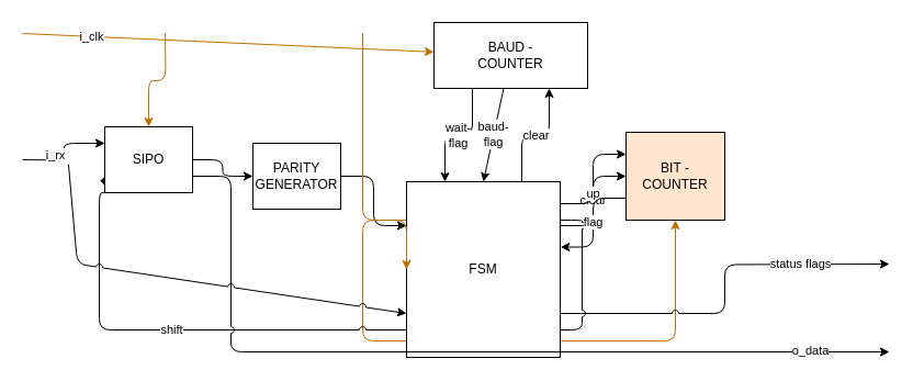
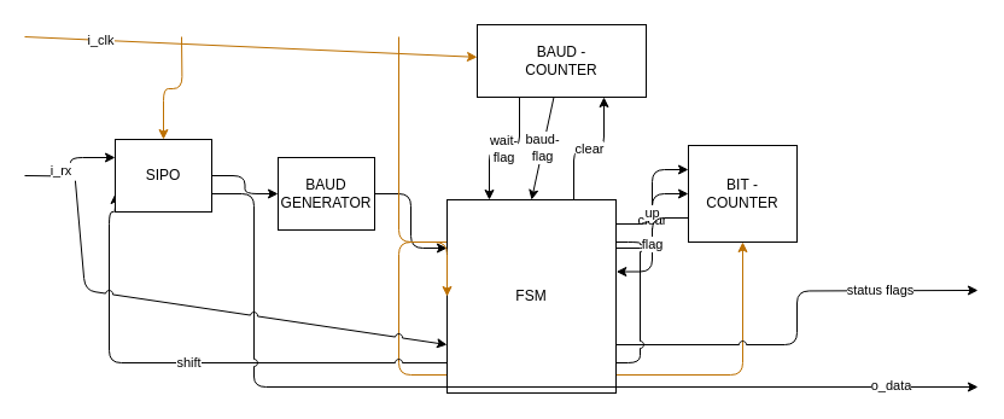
- <mxCell id="10" value="PARITY&lt;br&gt;GENERATOR" style="rounded=0;whiteSpace=wrap;html=1;" parent="1" vertex="1"><mxGeometry x="230" y="130" width="80" height="60" as="geometry" /></mxCell>
+ <mxCell id="10" value="BAUD&lt;br&gt;GENERATOR" style="rounded=0;whiteSpace=wrap;html=1;" parent="1" vertex="1"><mxGeometry x="230" y="130" width="80" height="60" as="geometry" /></mxCell>
- <mxCell id="27" value="BIT -&lt;br&gt;COUNTER" style="rounded=0;whiteSpace=wrap;html=1;fillColor=#ffe6cc;" parent="1" vertex="1"><mxGeometry x="570" y="120" width="90" height="80" as="geometry" /></mxCell>
+ <mxCell id="27" value="BIT -&lt;br&gt;COUNTER" style="rounded=0;whiteSpace=wrap;html=1;" parent="1" vertex="1"><mxGeometry x="570" y="120" width="90" height="80" as="geometry" /></mxCell>
- <mxCell id="6" style="edgeStyle=orthogonalEdgeStyle;html=1;entryX=0;entryY=0.75;entryDx=0;entryDy=0;jumpStyle=arc;endArrow=diamond;" parent="1" source="8" target="23" edge="1"><mxGeometry relative="1" as="geometry"><Array as="points"><mxPoint x="530" y="200" /><mxPoint x="530" y="300" /><mxPoint x="90" y="300" /><mxPoint x="90" y="175" /></Array></mxGeometry></mxCell>
+ <mxCell id="6" style="edgeStyle=orthogonalEdgeStyle;html=1;entryX=0;entryY=0.75;entryDx=0;entryDy=0;jumpStyle=arc;" parent="1" source="8" target="23" edge="1"><mxGeometry relative="1" as="geometry"><Array as="points"><mxPoint x="530" y="200" /><mxPoint x="530" y="300" /><mxPoint x="90" y="300" /><mxPoint x="90" y="175" /></Array></mxGeometry></mxCell>
